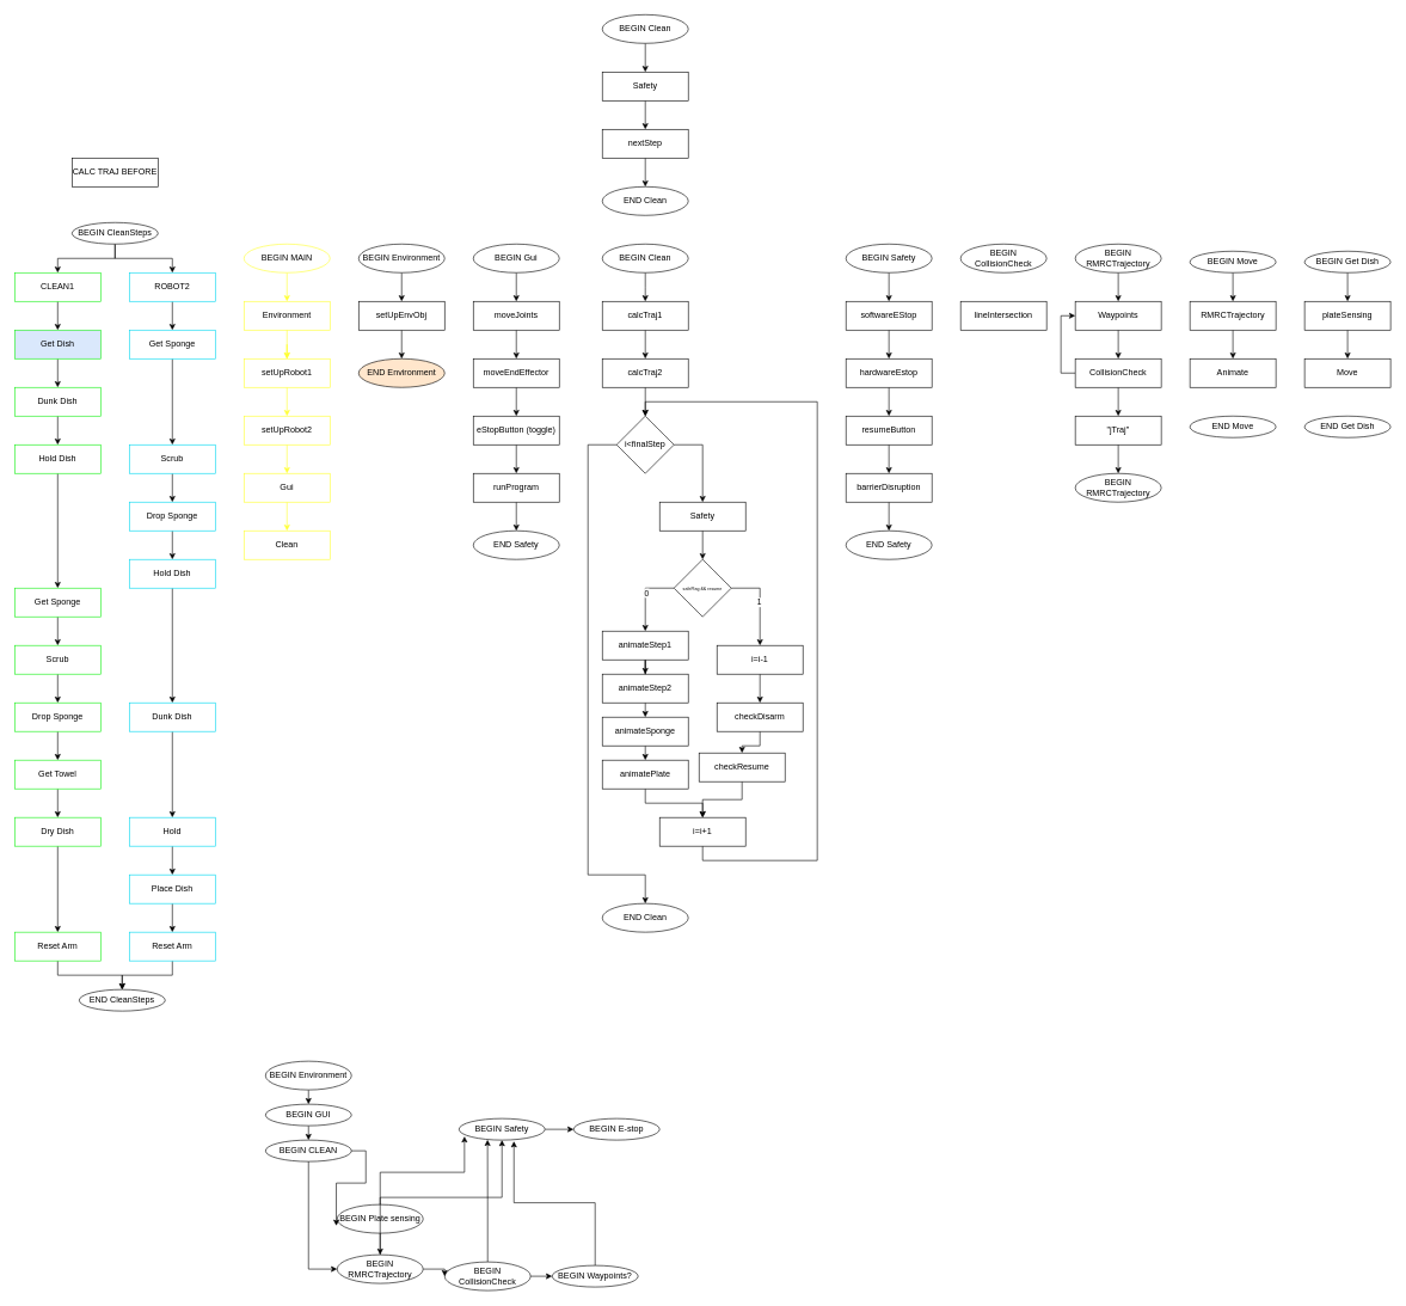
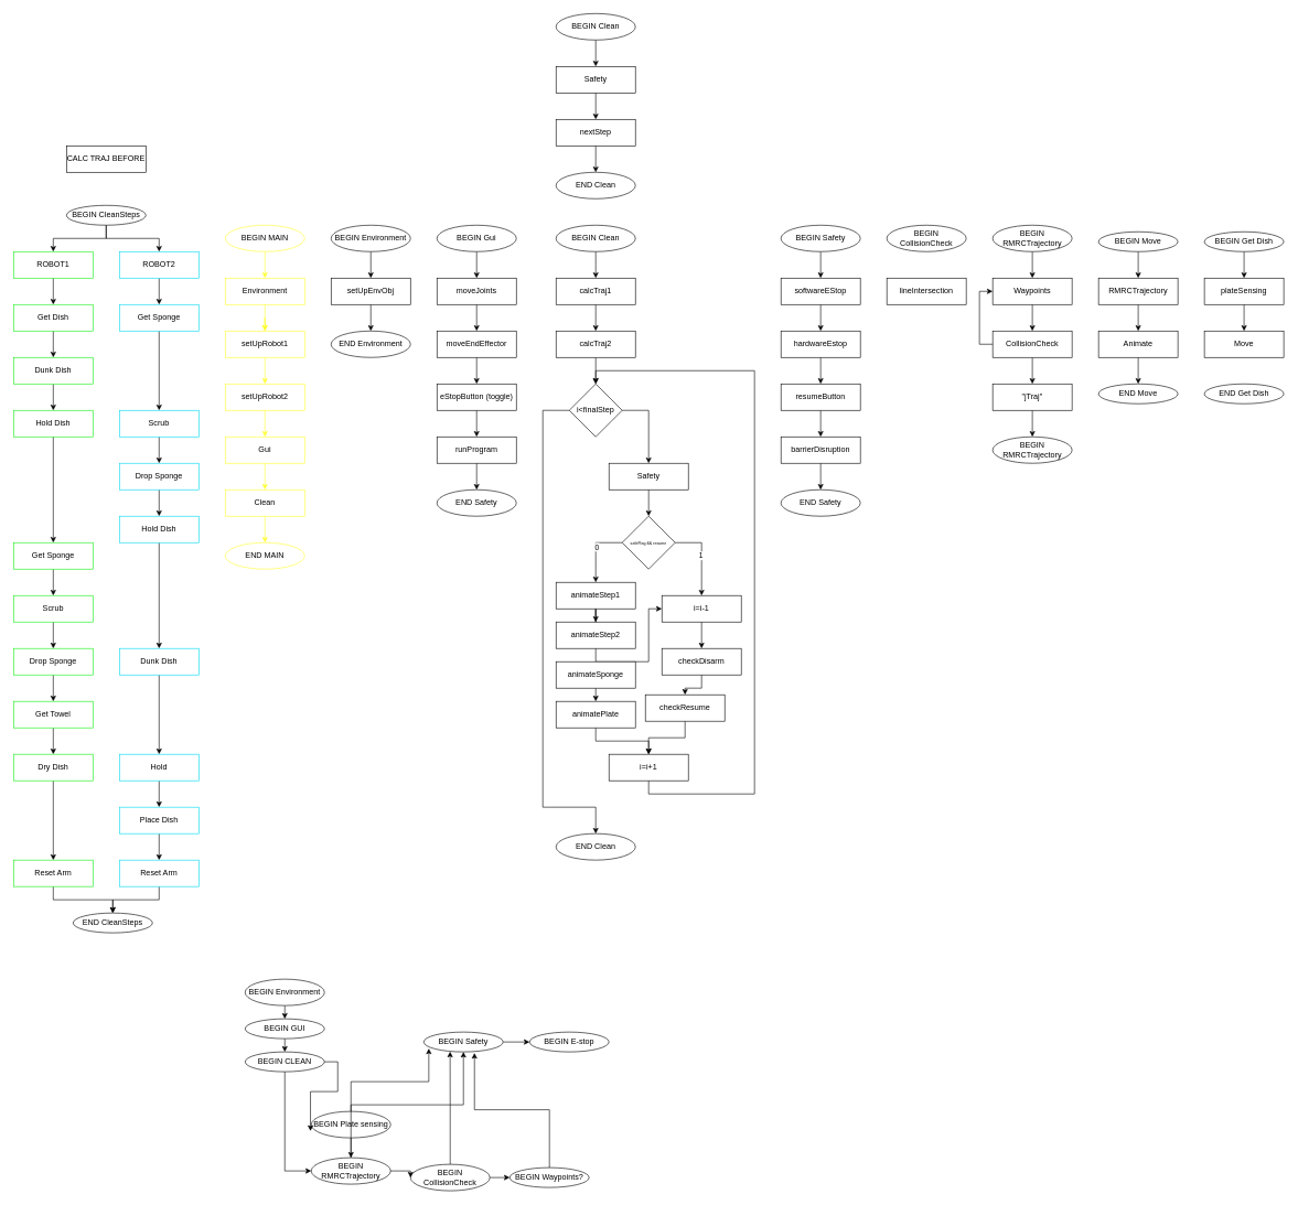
- <mxCell id="71" value="CLEAN1" style="rounded=0;whiteSpace=wrap;html=1;strokeColor=#16F016;" parent="1" vertex="1"><mxGeometry y="380" width="120" height="40" as="geometry" x="20" /></mxCell>
+ <mxCell id="71" value="ROBOT1" style="rounded=0;whiteSpace=wrap;html=1;strokeColor=#16F016;" parent="1" vertex="1"><mxGeometry y="380" width="120" height="40" as="geometry" x="20" /></mxCell>
- <mxCell id="36" value="Get Dish" style="rounded=0;whiteSpace=wrap;html=1;strokeColor=#16F016;fillColor=#dae8fc;" parent="1" vertex="1"><mxGeometry y="460" width="120" height="40" as="geometry" x="20" /></mxCell>
+ <mxCell id="36" value="Get Dish" style="rounded=0;whiteSpace=wrap;html=1;strokeColor=#16F016;" parent="1" vertex="1"><mxGeometry y="460" width="120" height="40" as="geometry" x="20" /></mxCell>
- <mxCell id="19" value="END Environment" style="ellipse;whiteSpace=wrap;html=1;fillColor=#ffe6cc;" parent="1" vertex="1"><mxGeometry x="500" y="500" width="120" height="40" as="geometry" /></mxCell>
+ <mxCell id="19" value="END Environment" style="ellipse;whiteSpace=wrap;html=1;" parent="1" vertex="1"><mxGeometry x="500" y="500" width="120" height="40" as="geometry" /></mxCell>
+ <mxCell id="99" value="" style="edgeStyle=orthogonalEdgeStyle;rounded=0;orthogonalLoop=1;jettySize=auto;html=1;" parent="1" source="100" target="98" edge="1"><mxGeometry relative="1" as="geometry" /></mxCell>
+ <mxCell id="22" value="" style="edgeStyle=orthogonalEdgeStyle;rounded=0;orthogonalLoop=1;jettySize=auto;html=1;strokeColor=#FFFF33;" parent="1" source="23" target="24" edge="1"><mxGeometry relative="1" as="geometry" /></mxCell>
+ <mxCell id="24" value="END MAIN" style="ellipse;whiteSpace=wrap;html=1;strokeColor=#FFFF33;" parent="1" vertex="1"><mxGeometry x="340" y="820" width="120" height="40" as="geometry" /></mxCell>
- <mxCell id="159" style="edgeStyle=orthogonalEdgeStyle;rounded=0;orthogonalLoop=1;jettySize=auto;html=1;exitX=0.5;exitY=1;exitDx=0;exitDy=0;entryX=0.5;entryY=0;entryDx=0;entryDy=0;" parent="1" source="160" target="167" edge="1"><mxGeometry relative="1" as="geometry" /></mxCell>
+ <mxCell id="159" style="edgeStyle=orthogonalEdgeStyle;rounded=0;orthogonalLoop=1;jettySize=auto;html=1;exitX=0.5;exitY=1;exitDx=0;exitDy=0;" parent="1" source="160" target="149" edge="1"><mxGeometry relative="1" as="geometry" /></mxCell>
